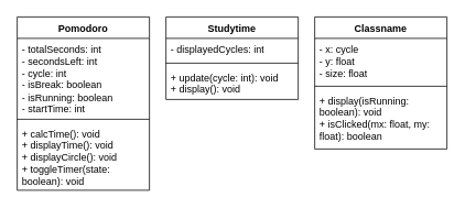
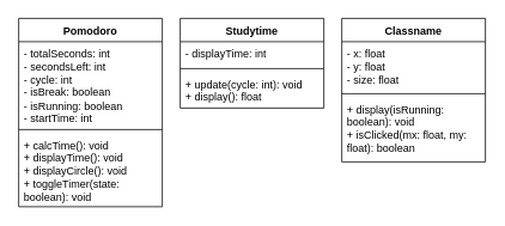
- <mxCell id="7" value="&lt;span style=&quot;text-align: center;&quot;&gt;- displayedCycles: int&lt;/span&gt;" style="text;strokeColor=none;fillColor=none;align=left;verticalAlign=top;spacingLeft=4;spacingRight=4;overflow=hidden;rotatable=0;points=[[0,0.5],[1,0.5]];portConstraint=eastwest;whiteSpace=wrap;html=1;" vertex="1" parent="6"><mxGeometry y="26" width="160" height="26" as="geometry" /></mxCell>
+ <mxCell id="7" value="&lt;span style=&quot;text-align: center;&quot;&gt;- displayTime: int&lt;/span&gt;" style="text;strokeColor=none;fillColor=none;align=left;verticalAlign=top;spacingLeft=4;spacingRight=4;overflow=hidden;rotatable=0;points=[[0,0.5],[1,0.5]];portConstraint=eastwest;whiteSpace=wrap;html=1;" vertex="1" parent="6"><mxGeometry y="26" width="160" height="26" as="geometry" /></mxCell>
- <mxCell id="11" value="&lt;span style=&quot;text-align: center;&quot;&gt;- x: cycle&lt;/span&gt;&lt;br style=&quot;text-align: center;&quot;&gt;&lt;span style=&quot;text-align: center;&quot;&gt;- y: float&lt;/span&gt;&lt;br style=&quot;text-align: center;&quot;&gt;&lt;span style=&quot;text-align: center;&quot;&gt;- size: float&lt;/span&gt;" style="text;strokeColor=none;fillColor=none;align=left;verticalAlign=top;spacingLeft=4;spacingRight=4;overflow=hidden;rotatable=0;points=[[0,0.5],[1,0.5]];portConstraint=eastwest;whiteSpace=wrap;html=1;" vertex="1" parent="10"><mxGeometry y="26" width="160" height="54" as="geometry" /></mxCell>
+ <mxCell id="11" value="&lt;span style=&quot;text-align: center;&quot;&gt;- x: float&lt;/span&gt;&lt;br style=&quot;text-align: center;&quot;&gt;&lt;span style=&quot;text-align: center;&quot;&gt;- y: float&lt;/span&gt;&lt;br style=&quot;text-align: center;&quot;&gt;&lt;span style=&quot;text-align: center;&quot;&gt;- size: float&lt;/span&gt;" style="text;strokeColor=none;fillColor=none;align=left;verticalAlign=top;spacingLeft=4;spacingRight=4;overflow=hidden;rotatable=0;points=[[0,0.5],[1,0.5]];portConstraint=eastwest;whiteSpace=wrap;html=1;" vertex="1" parent="10"><mxGeometry y="26" width="160" height="54" as="geometry" /></mxCell>
- <mxCell id="9" value="&lt;span style=&quot;text-align: center;&quot;&gt;+ update(cycle: int): void&lt;/span&gt;&lt;br style=&quot;text-align: center;&quot;&gt;&lt;span style=&quot;text-align: center;&quot;&gt;+ display(): void&lt;/span&gt;" style="text;strokeColor=none;fillColor=none;align=left;verticalAlign=top;spacingLeft=4;spacingRight=4;overflow=hidden;rotatable=0;points=[[0,0.5],[1,0.5]];portConstraint=eastwest;whiteSpace=wrap;html=1;" vertex="1" parent="6"><mxGeometry y="60" width="160" height="40" as="geometry" /></mxCell>
+ <mxCell id="9" value="&lt;span style=&quot;text-align: center;&quot;&gt;+ update(cycle: int): void&lt;/span&gt;&lt;br style=&quot;text-align: center;&quot;&gt;&lt;span style=&quot;text-align: center;&quot;&gt;+ display(): float&lt;/span&gt;" style="text;strokeColor=none;fillColor=none;align=left;verticalAlign=top;spacingLeft=4;spacingRight=4;overflow=hidden;rotatable=0;points=[[0,0.5],[1,0.5]];portConstraint=eastwest;whiteSpace=wrap;html=1;" vertex="1" parent="6"><mxGeometry y="60" width="160" height="40" as="geometry" /></mxCell>
